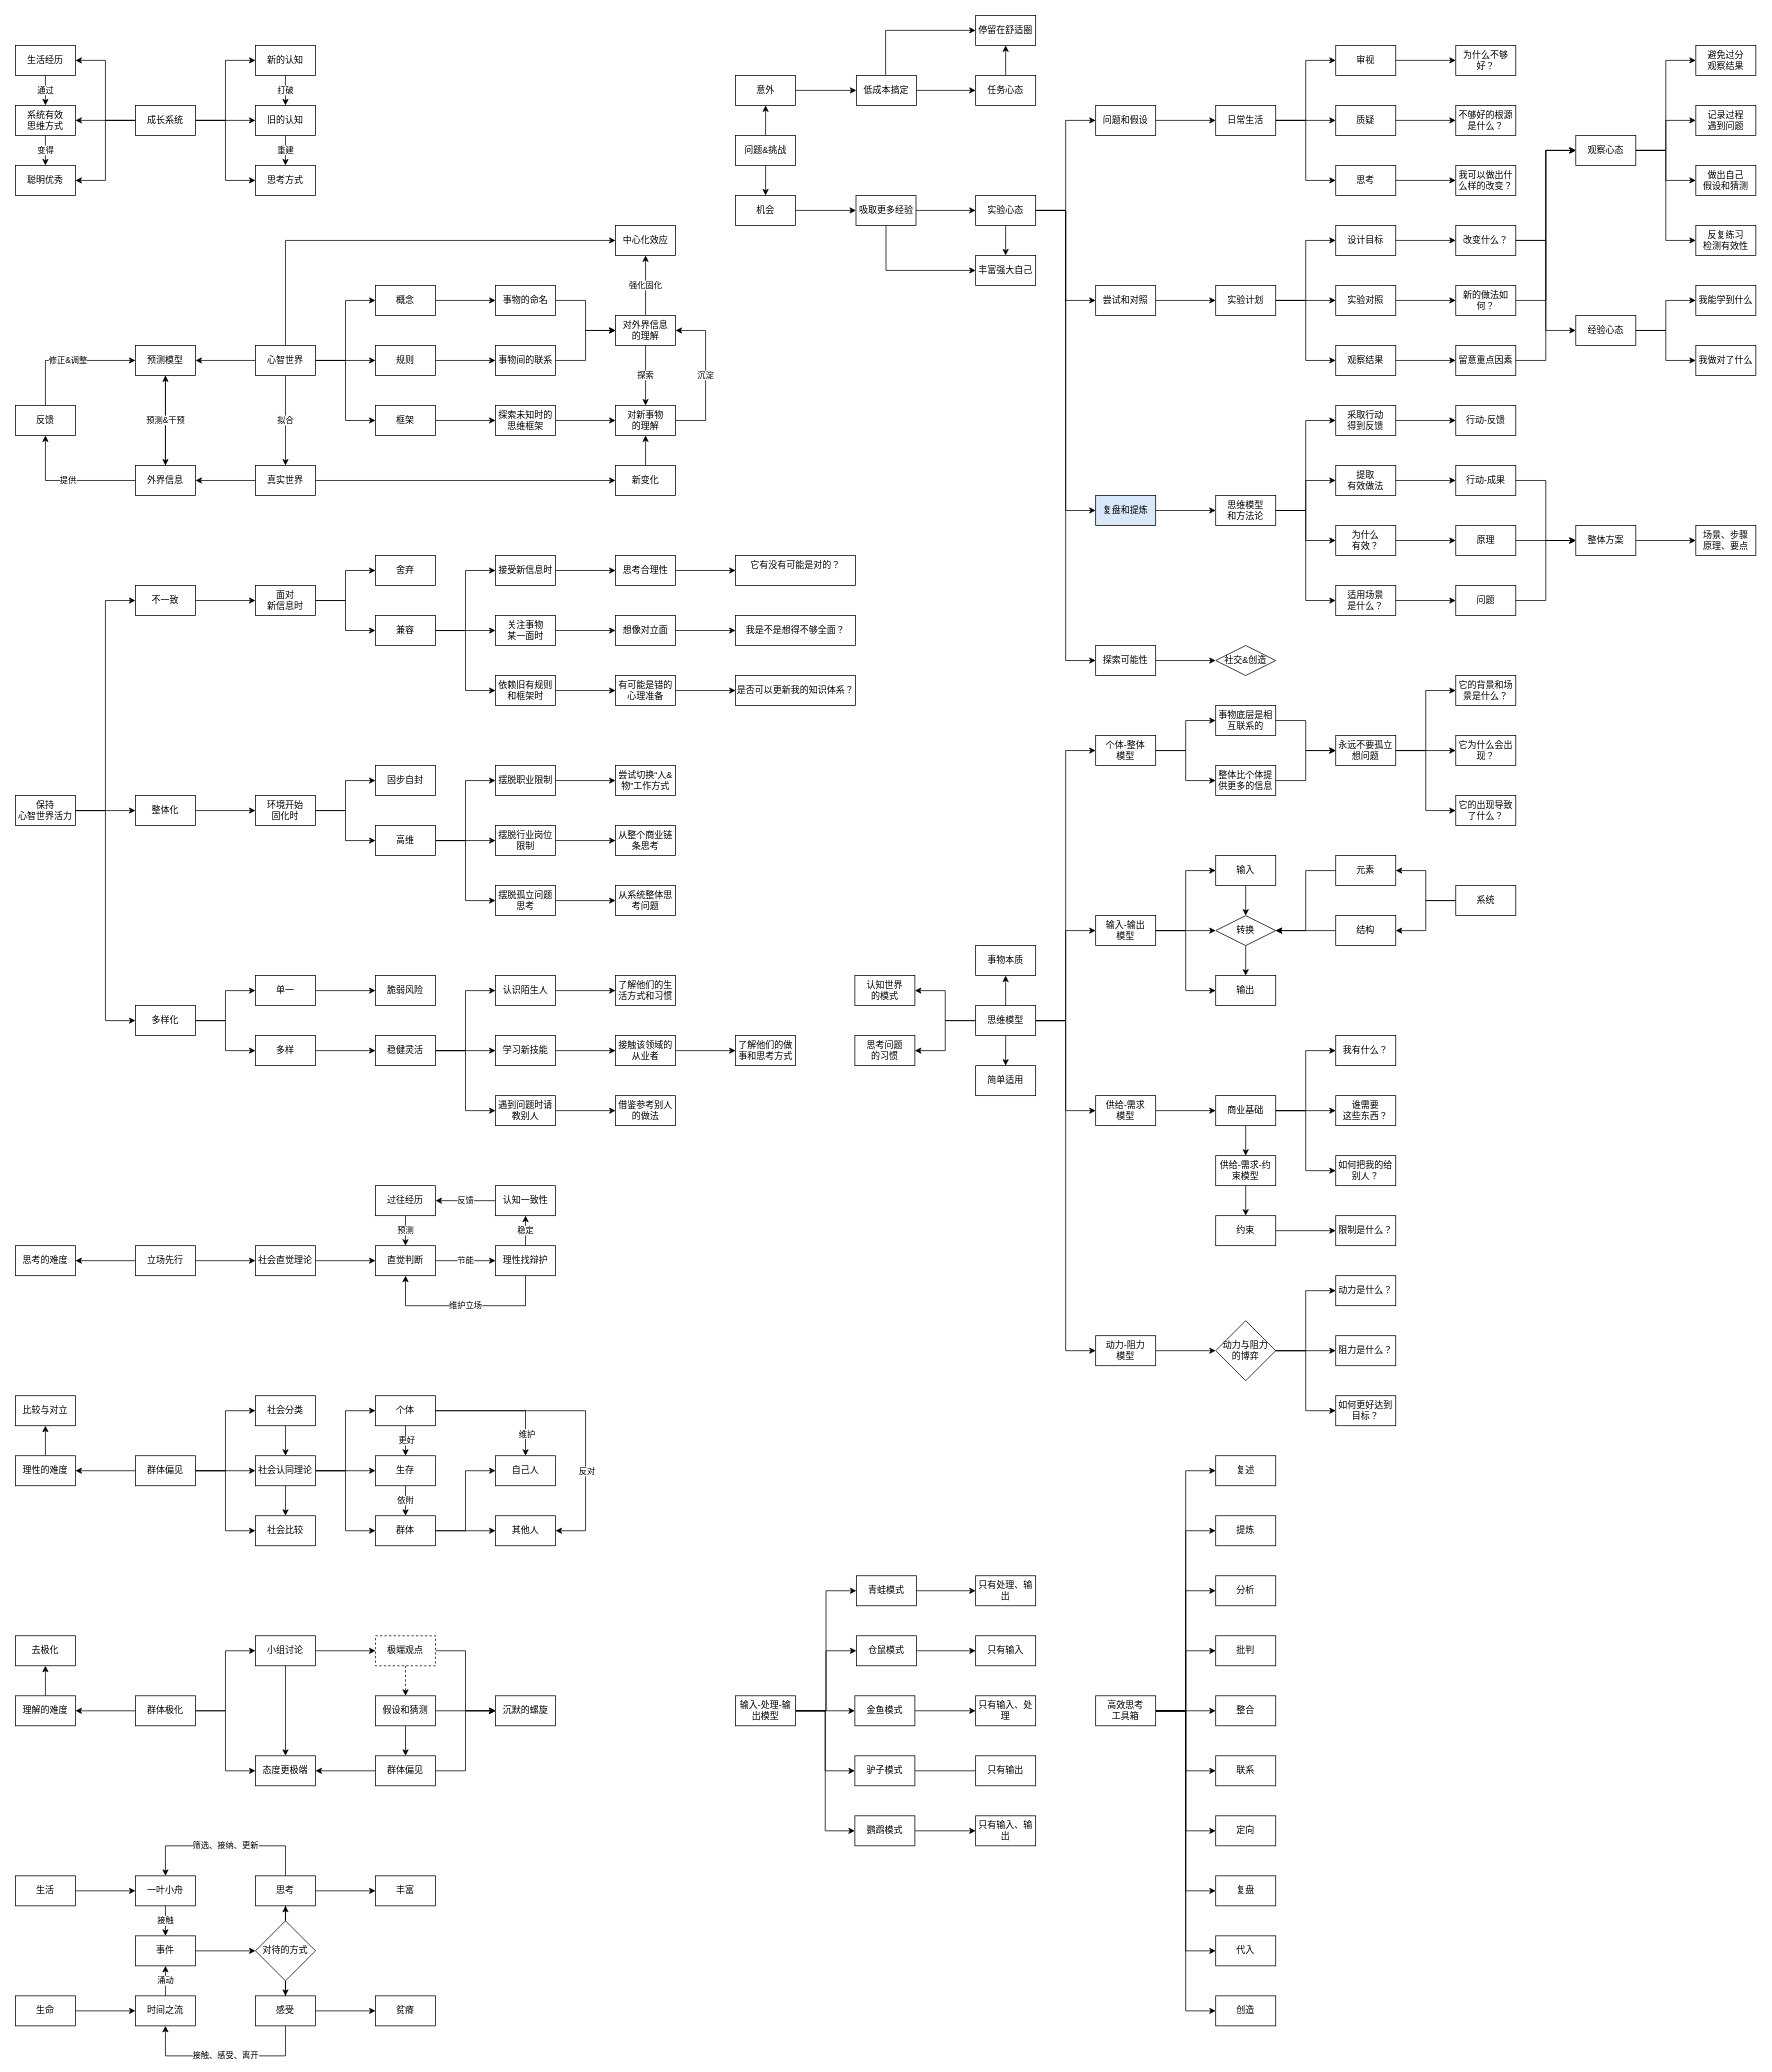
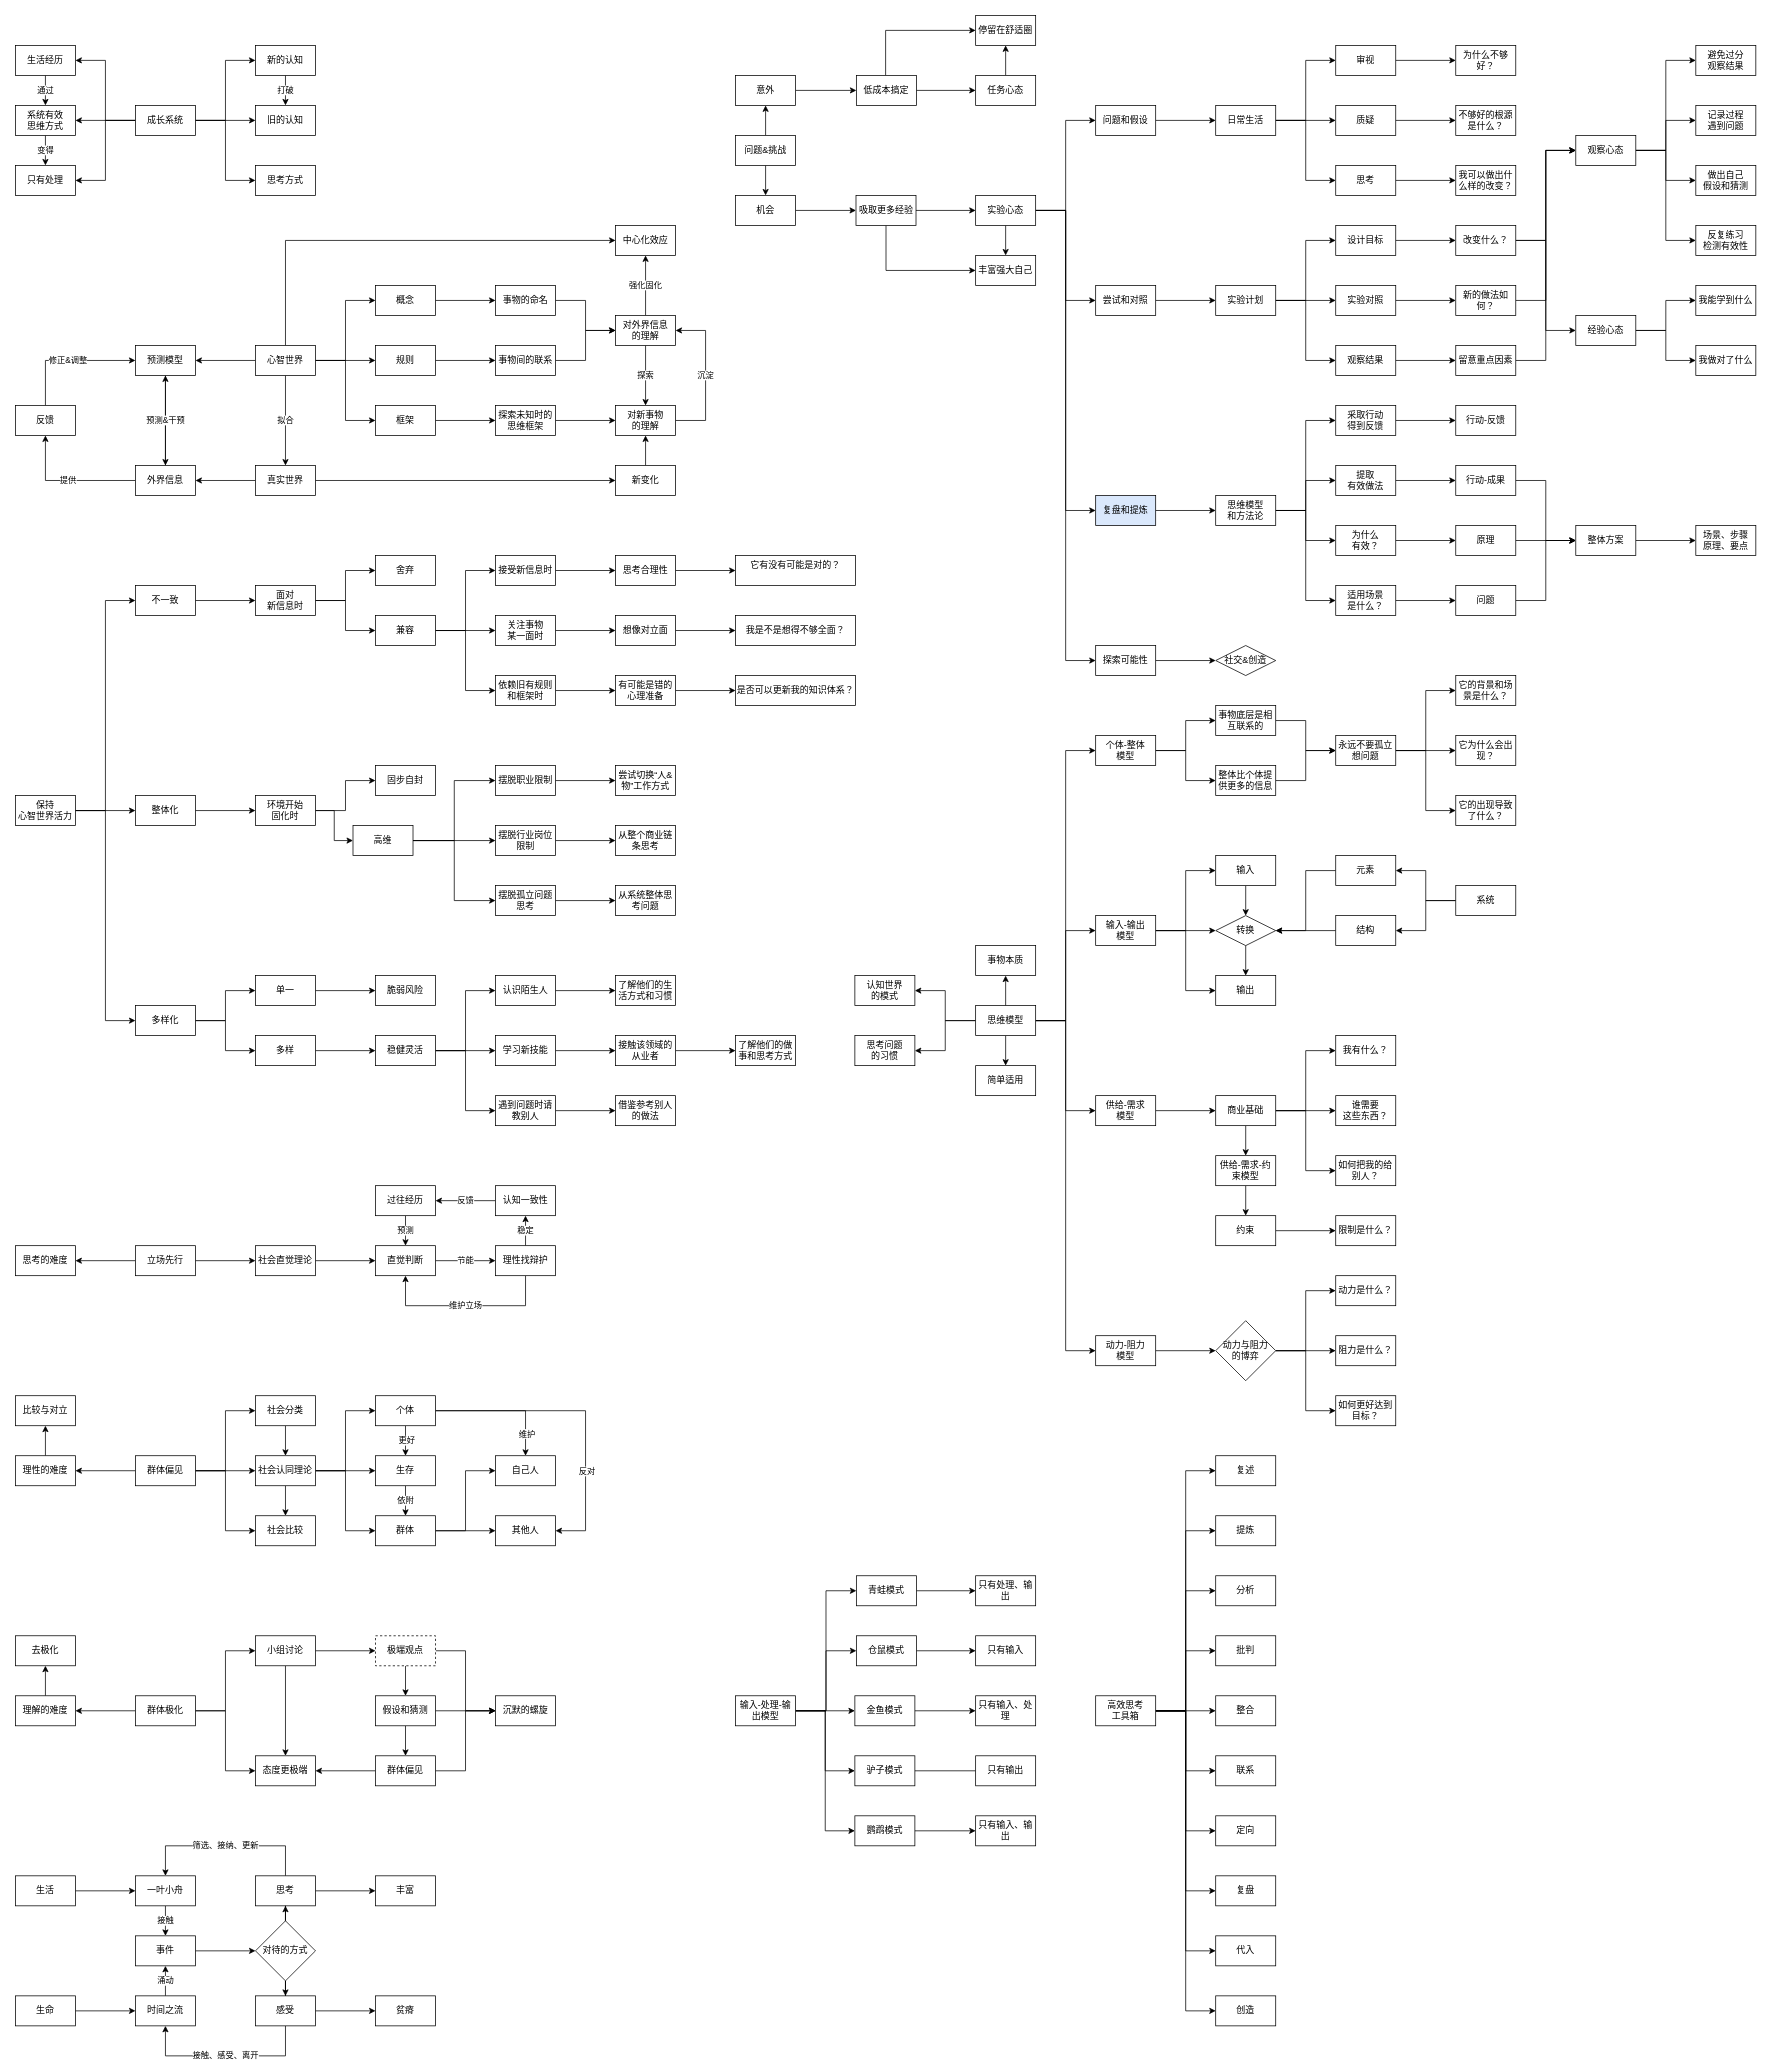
- <mxCell id="26" value="重建" style="edgeStyle=orthogonalEdgeStyle;rounded=0;orthogonalLoop=1;jettySize=auto;html=1;" parent="1" source="27" target="28" edge="1"><mxGeometry relative="1" as="geometry" /></mxCell>
- <mxCell id="6" value="聪明优秀" style="rounded=0;whiteSpace=wrap;html=1;flipV=1;flipH=1;" parent="1" vertex="1"><mxGeometry x="20" y="220" width="80" height="40" as="geometry" /></mxCell>
+ <mxCell id="6" value="只有处理" style="rounded=0;whiteSpace=wrap;html=1;flipV=1;flipH=1;" parent="1" vertex="1"><mxGeometry x="20" y="220" width="80" height="40" as="geometry" /></mxCell>
- <mxCell id="97" value="高维" style="rounded=0;whiteSpace=wrap;html=1;" parent="1" vertex="1"><mxGeometry x="500" y="1100" width="80" height="40" as="geometry" /></mxCell>
+ <mxCell id="97" value="高维" style="rounded=0;whiteSpace=wrap;html=1;" parent="1" vertex="1"><mxGeometry x="470" y="1100" width="80" height="40" as="geometry" /></mxCell>
- <mxCell id="348" style="edgeStyle=orthogonalEdgeStyle;rounded=0;orthogonalLoop=1;jettySize=auto;html=1;dashed=1;" parent="1" source="350" target="347" edge="1"><mxGeometry relative="1" as="geometry" /></mxCell>
+ <mxCell id="348" style="edgeStyle=orthogonalEdgeStyle;rounded=0;orthogonalLoop=1;jettySize=auto;html=1;" parent="1" source="350" target="347" edge="1"><mxGeometry relative="1" as="geometry" /></mxCell>
